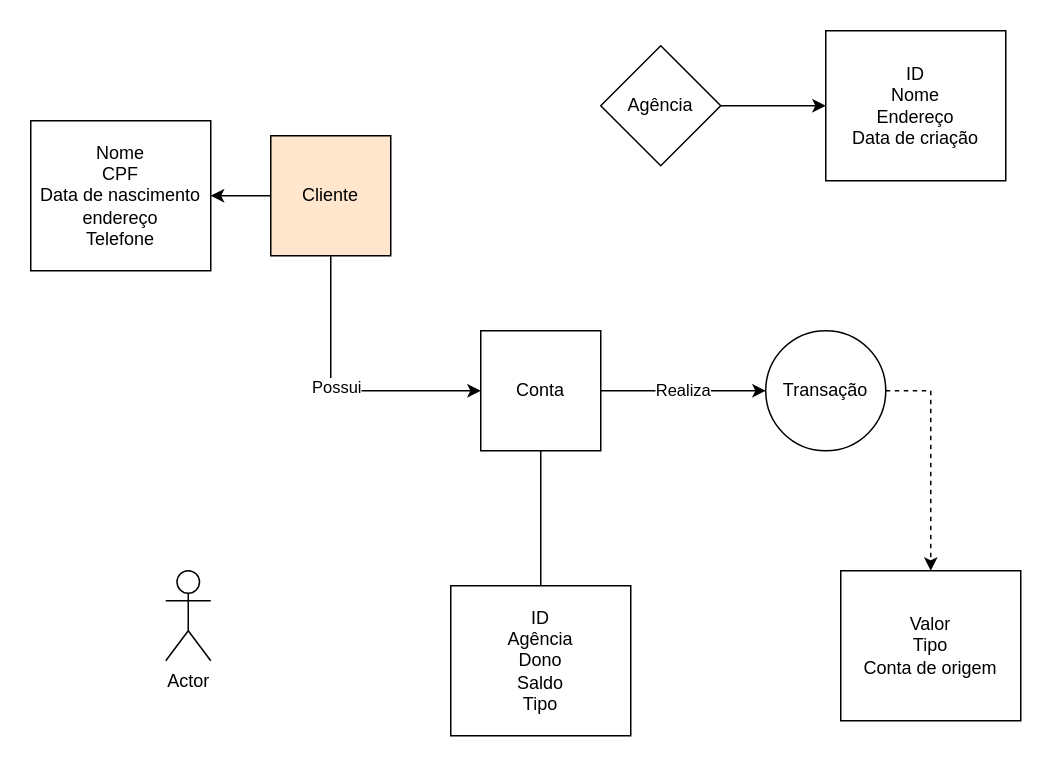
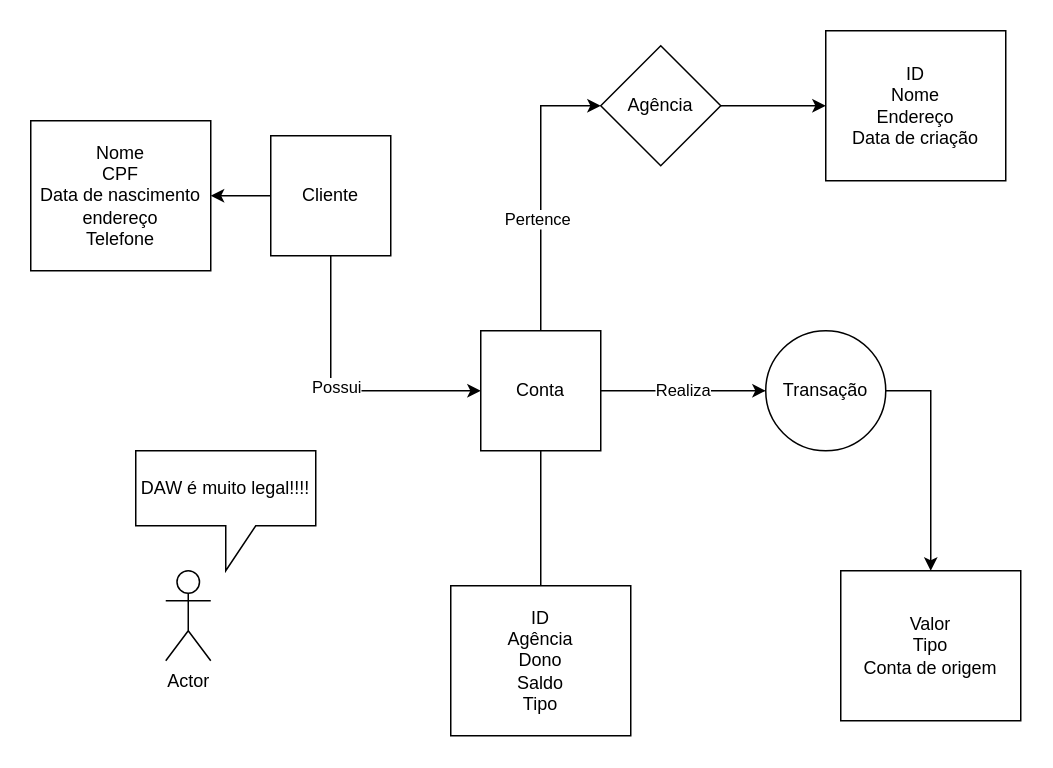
+ <mxCell id="15" style="edgeStyle=orthogonalEdgeStyle;rounded=0;orthogonalLoop=1;jettySize=auto;html=1;exitX=0.5;exitY=0;exitDx=0;exitDy=0;entryX=0;entryY=0.5;entryDx=0;entryDy=0;" edge="1" parent="1" source="17" target="10"><mxGeometry relative="1" as="geometry" /></mxCell>
+ <mxCell id="16" value="Pertence" style="edgeLabel;html=1;align=center;verticalAlign=middle;resizable=0;points=[];" vertex="1" connectable="0" parent="15"><mxGeometry x="-0.21" y="3" relative="1" as="geometry"><mxPoint as="offset" /></mxGeometry></mxCell>
- <mxCell id="7" value="Cliente" style="whiteSpace=wrap;html=1;aspect=fixed;fillColor=#ffe6cc;" vertex="1" parent="1"><mxGeometry x="180" y="90" width="80" height="80" as="geometry" /></mxCell>
+ <mxCell id="7" value="Cliente" style="whiteSpace=wrap;html=1;aspect=fixed;" vertex="1" parent="1"><mxGeometry x="180" y="90" width="80" height="80" as="geometry" /></mxCell>
- <mxCell id="19" style="edgeStyle=orthogonalEdgeStyle;rounded=0;orthogonalLoop=1;jettySize=auto;html=1;exitX=1;exitY=0.5;exitDx=0;exitDy=0;entryX=0.5;entryY=0;entryDx=0;entryDy=0;dashed=1;" edge="1" parent="1" source="20" target="21"><mxGeometry relative="1" as="geometry" /></mxCell>
+ <mxCell id="19" style="edgeStyle=orthogonalEdgeStyle;rounded=0;orthogonalLoop=1;jettySize=auto;html=1;exitX=1;exitY=0.5;exitDx=0;exitDy=0;entryX=0.5;entryY=0;entryDx=0;entryDy=0;" edge="1" parent="1" source="20" target="21"><mxGeometry relative="1" as="geometry" /></mxCell>
+ <mxCell id="3" value="DAW é muito legal!!!!" style="shape=callout;whiteSpace=wrap;html=1;perimeter=calloutPerimeter;" vertex="1" parent="1"><mxGeometry x="90" y="300" width="120" height="80" as="geometry" /></mxCell>
